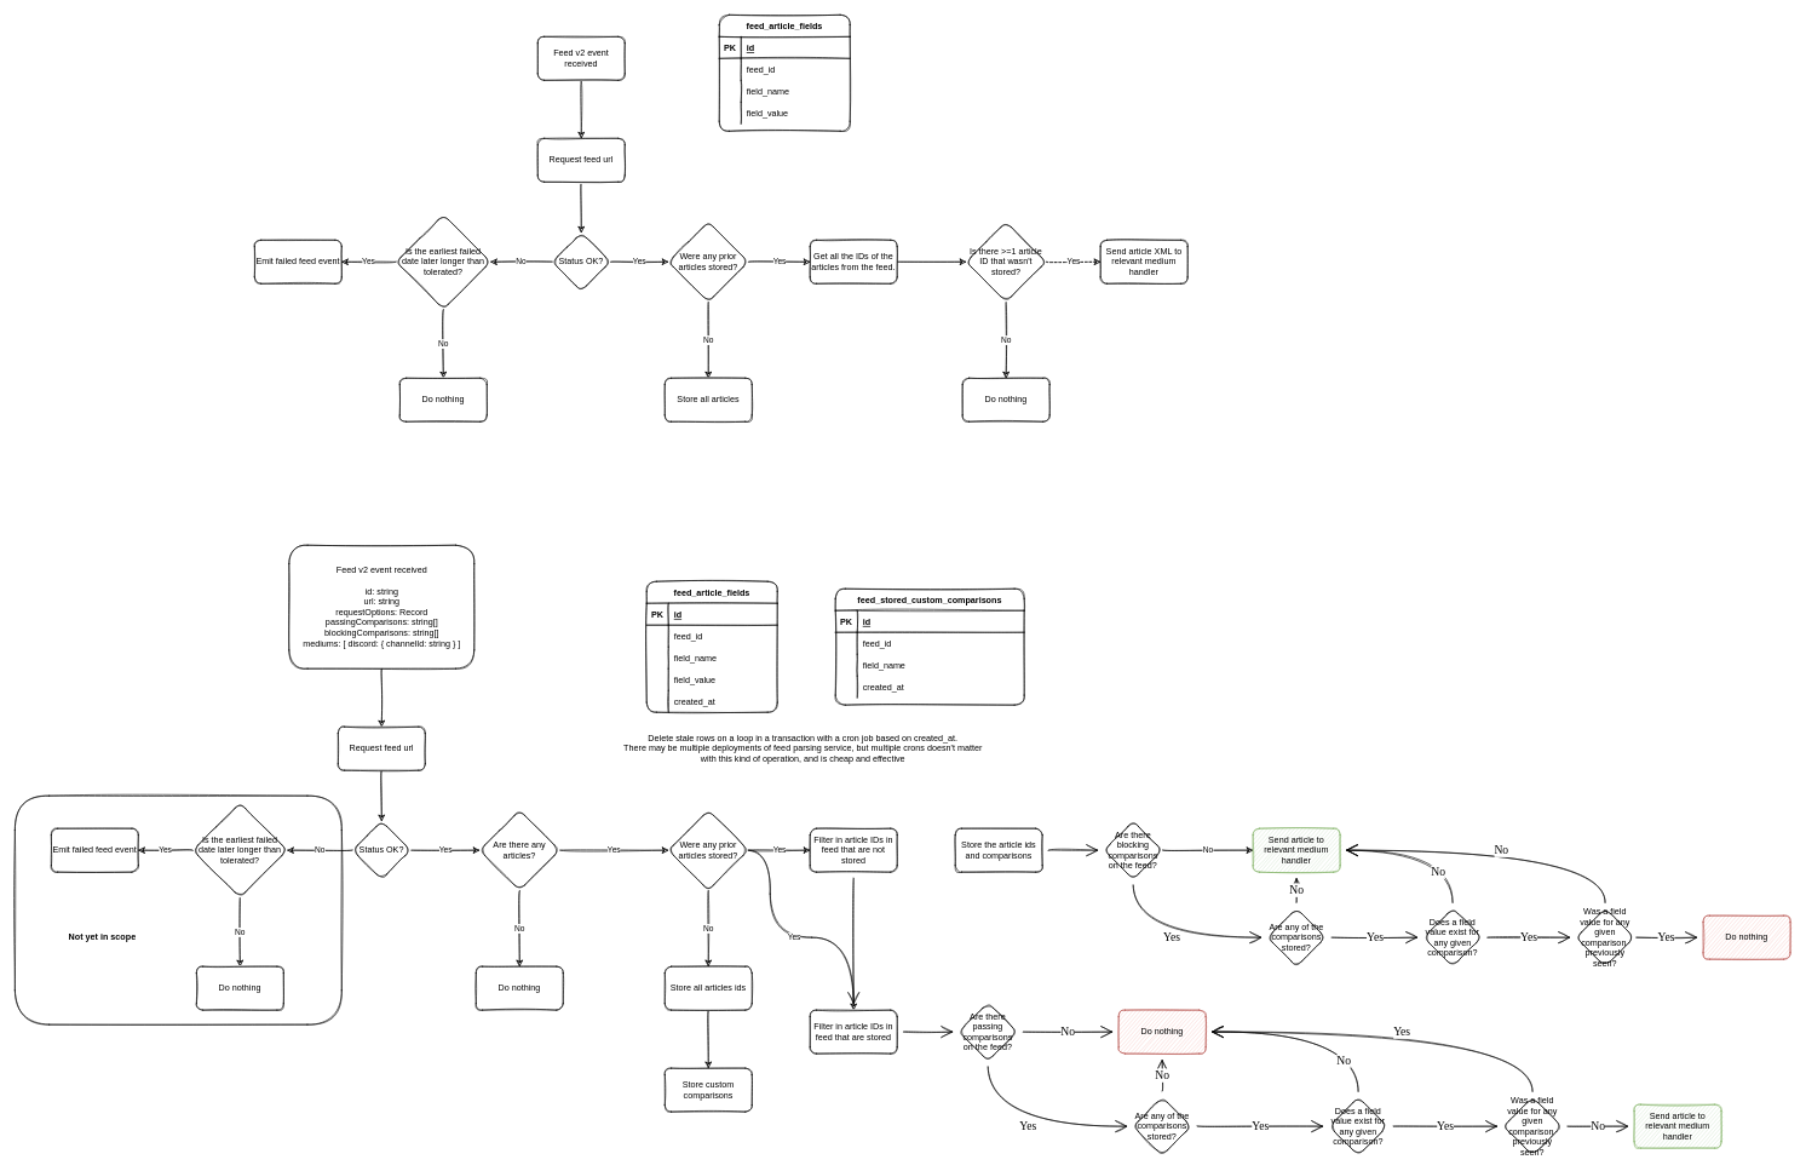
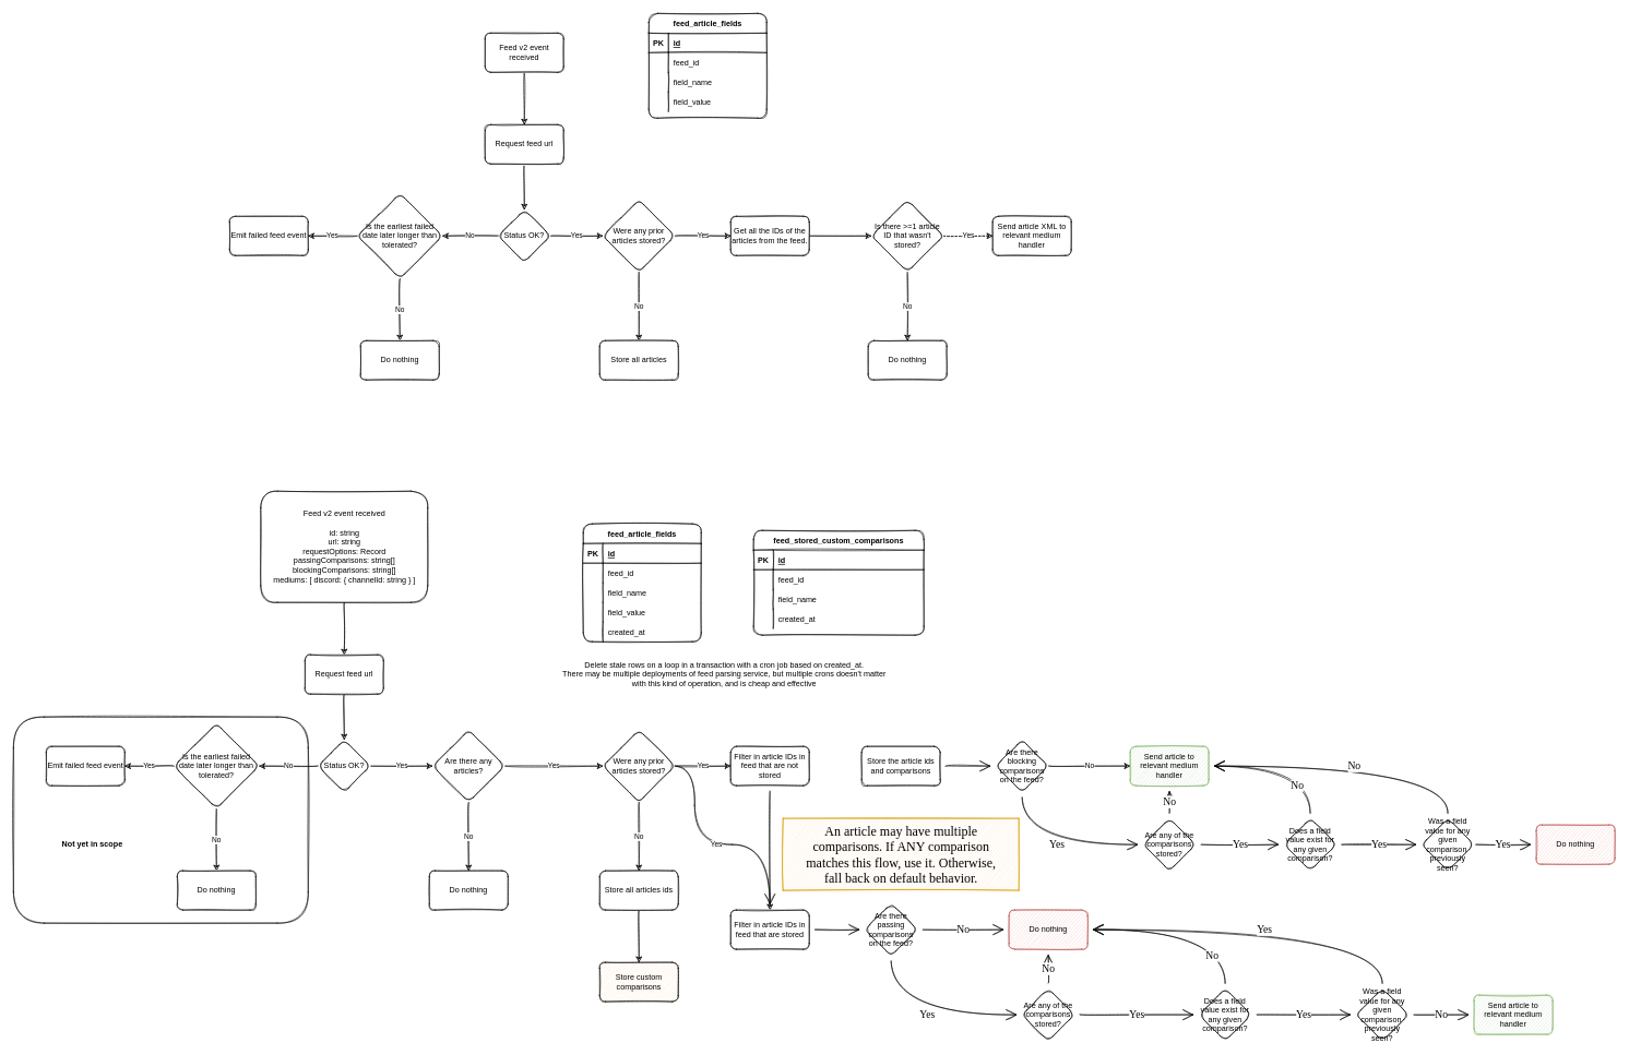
+ <mxCell id="129" value="An article may have multiple&lt;br&gt;comparisons. If ANY comparison&lt;br&gt;matches this flow, use it. Otherwise,&lt;br&gt;fall back on default behavior." style="text;html=1;resizable=0;autosize=1;align=center;verticalAlign=middle;points=[];fillColor=#ffe6cc;strokeColor=#d79b00;rounded=0;sketch=1;hachureGap=4;fontFamily=Architects Daughter;fontSource=https%3A%2F%2Ffonts.googleapis.com%2Fcss%3Ffamily%3DArchitects%2BDaughter;fontSize=20;" parent="1" vertex="1"><mxGeometry x="1195" y="1250" width="360" height="110" as="geometry" /></mxCell>
- <mxCell id="79" value="Store custom comparisons" style="whiteSpace=wrap;html=1;rounded=1;sketch=1;" parent="1" vertex="1"><mxGeometry x="915" y="1470" width="120" height="60" as="geometry" /></mxCell>
+ <mxCell id="79" value="Store custom comparisons" style="whiteSpace=wrap;html=1;rounded=1;sketch=1;fillColor=#ffe6cc;" parent="1" vertex="1"><mxGeometry x="915" y="1470" width="120" height="60" as="geometry" /></mxCell>
